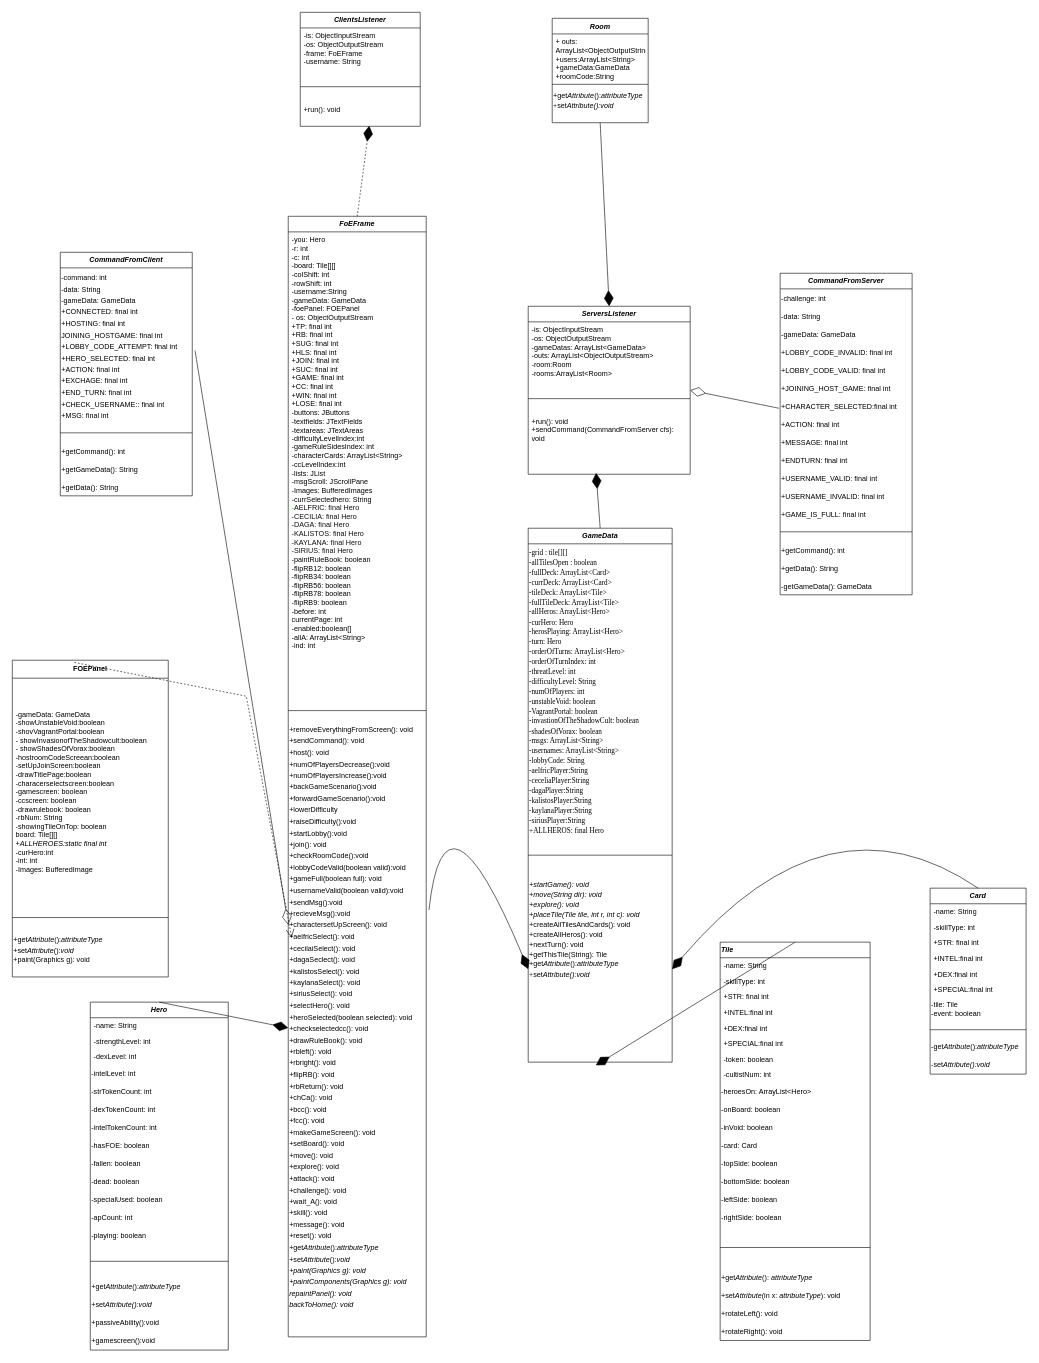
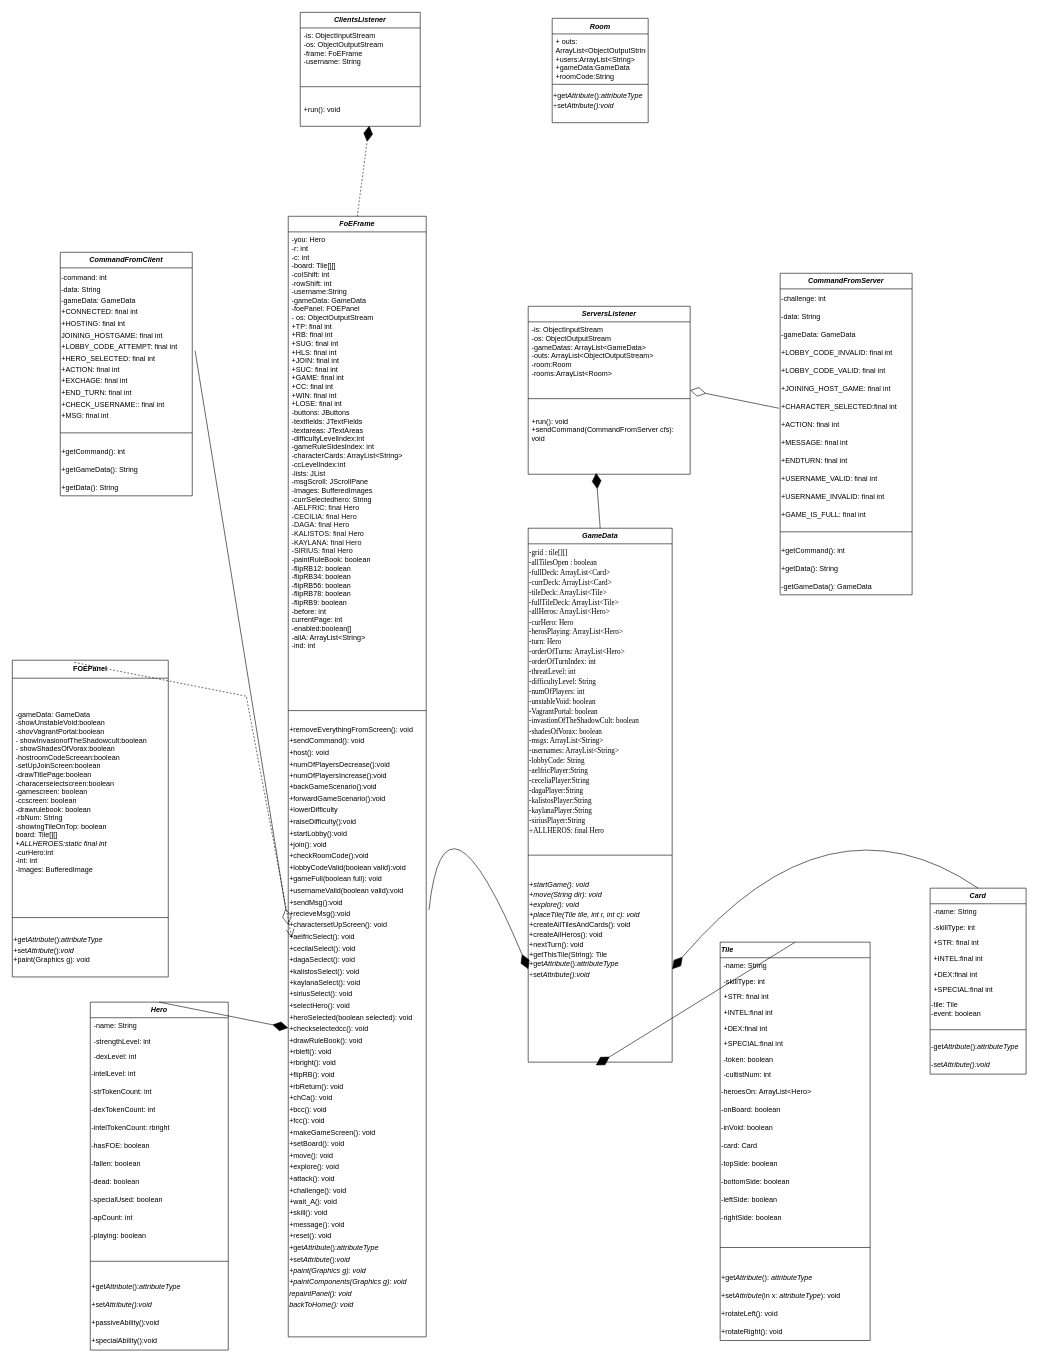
- <mxCell id="112" value="" style="endArrow=diamondThin;endFill=1;endSize=24;html=1;rounded=0;fontSize=12;curved=1;entryX=0.5;entryY=0;entryDx=0;entryDy=0;labelBackgroundColor=none;exitX=0.5;exitY=1;exitDx=0;exitDy=0;" parent="1" source="111" target="90" edge="1"><mxGeometry width="160" relative="1" as="geometry"><mxPoint x="1127" y="320" as="sourcePoint" /><mxPoint x="930" y="300" as="targetPoint" /></mxGeometry></mxCell>
- <mxCell id="42" value="-intelTokenCount: int" style="text;html=1;align=left;verticalAlign=middle;resizable=0;points=[];autosize=1;strokeColor=none;fillColor=none;labelBackgroundColor=none;" parent="35" vertex="1"><mxGeometry y="194" width="230" height="30" as="geometry" /></mxCell>
+ <mxCell id="42" value="-intelTokenCount: rbright" style="text;html=1;align=left;verticalAlign=middle;resizable=0;points=[];autosize=1;strokeColor=none;fillColor=none;labelBackgroundColor=none;" parent="35" vertex="1"><mxGeometry y="194" width="230" height="30" as="geometry" /></mxCell>
- <mxCell id="53" value="&lt;span style=&quot;&quot;&gt;+gamescreen():void&lt;/span&gt;" style="text;html=1;align=left;verticalAlign=middle;resizable=0;points=[];autosize=1;strokeColor=none;fillColor=none;labelBackgroundColor=none;" parent="35" vertex="1"><mxGeometry y="550" width="230" height="30" as="geometry" /></mxCell>
+ <mxCell id="53" value="&lt;span style=&quot;&quot;&gt;+specialAbility():void&lt;/span&gt;" style="text;html=1;align=left;verticalAlign=middle;resizable=0;points=[];autosize=1;strokeColor=none;fillColor=none;labelBackgroundColor=none;" parent="35" vertex="1"><mxGeometry y="550" width="230" height="30" as="geometry" /></mxCell>
